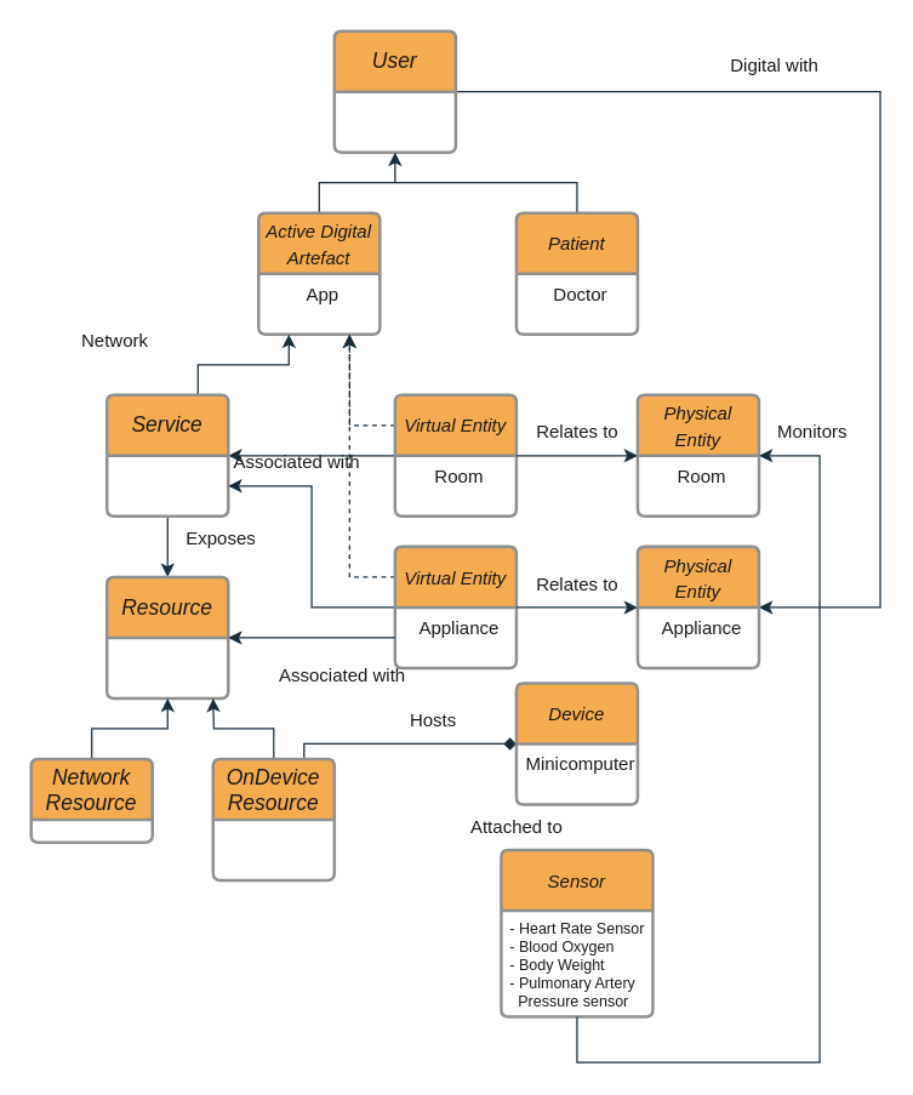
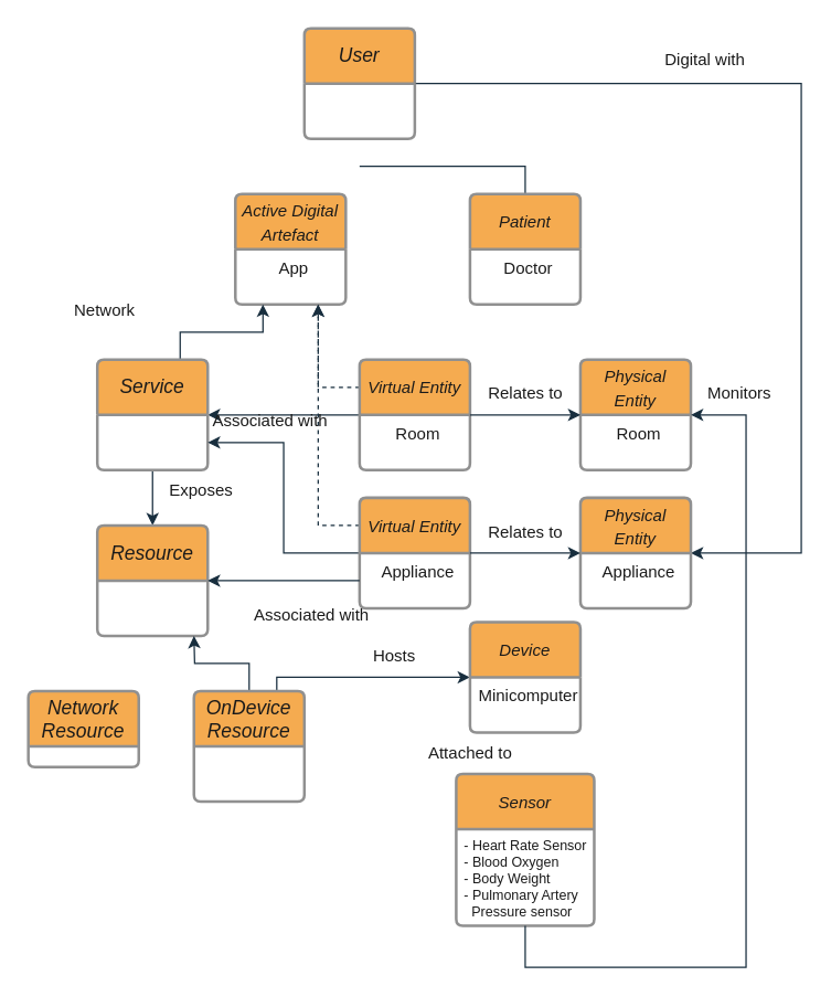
- <mxCell id="4" style="edgeStyle=orthogonalEdgeStyle;rounded=0;orthogonalLoop=1;jettySize=auto;html=1;exitX=0.5;exitY=0;exitDx=0;exitDy=0;entryX=0.5;entryY=1;entryDx=0;entryDy=0;labelBackgroundColor=none;strokeColor=#182E3E;fontColor=default;" edge="1" parent="1" source="5" target="3"><mxGeometry relative="1" as="geometry" /></mxCell>
- <mxCell id="19" style="edgeStyle=orthogonalEdgeStyle;rounded=0;orthogonalLoop=1;jettySize=auto;html=1;exitX=0.5;exitY=0;exitDx=0;exitDy=0;entryX=0.5;entryY=1;entryDx=0;entryDy=0;labelBackgroundColor=none;strokeColor=#182E3E;fontColor=default;" edge="1" parent="1" source="20" target="18"><mxGeometry relative="1" as="geometry" /></mxCell>
- <mxCell id="22" style="edgeStyle=orthogonalEdgeStyle;rounded=0;orthogonalLoop=1;jettySize=auto;html=1;exitX=0.75;exitY=0;exitDx=0;exitDy=0;entryX=0;entryY=0;entryDx=0;entryDy=0;strokeColor=#182E3E;fontColor=#1A1A1A;endArrow=diamond;" edge="1" parent="1" source="23" target="27"><mxGeometry relative="1" as="geometry"><Array as="points"><mxPoint x="200" y="490" /><mxPoint x="340" y="490" /></Array></mxGeometry></mxCell>
+ <mxCell id="22" style="edgeStyle=orthogonalEdgeStyle;rounded=0;orthogonalLoop=1;jettySize=auto;html=1;exitX=0.75;exitY=0;exitDx=0;exitDy=0;entryX=0;entryY=0;entryDx=0;entryDy=0;strokeColor=#182E3E;fontColor=#1A1A1A;" edge="1" parent="1" source="23" target="27"><mxGeometry relative="1" as="geometry"><Array as="points"><mxPoint x="200" y="490" /><mxPoint x="340" y="490" /></Array></mxGeometry></mxCell>
